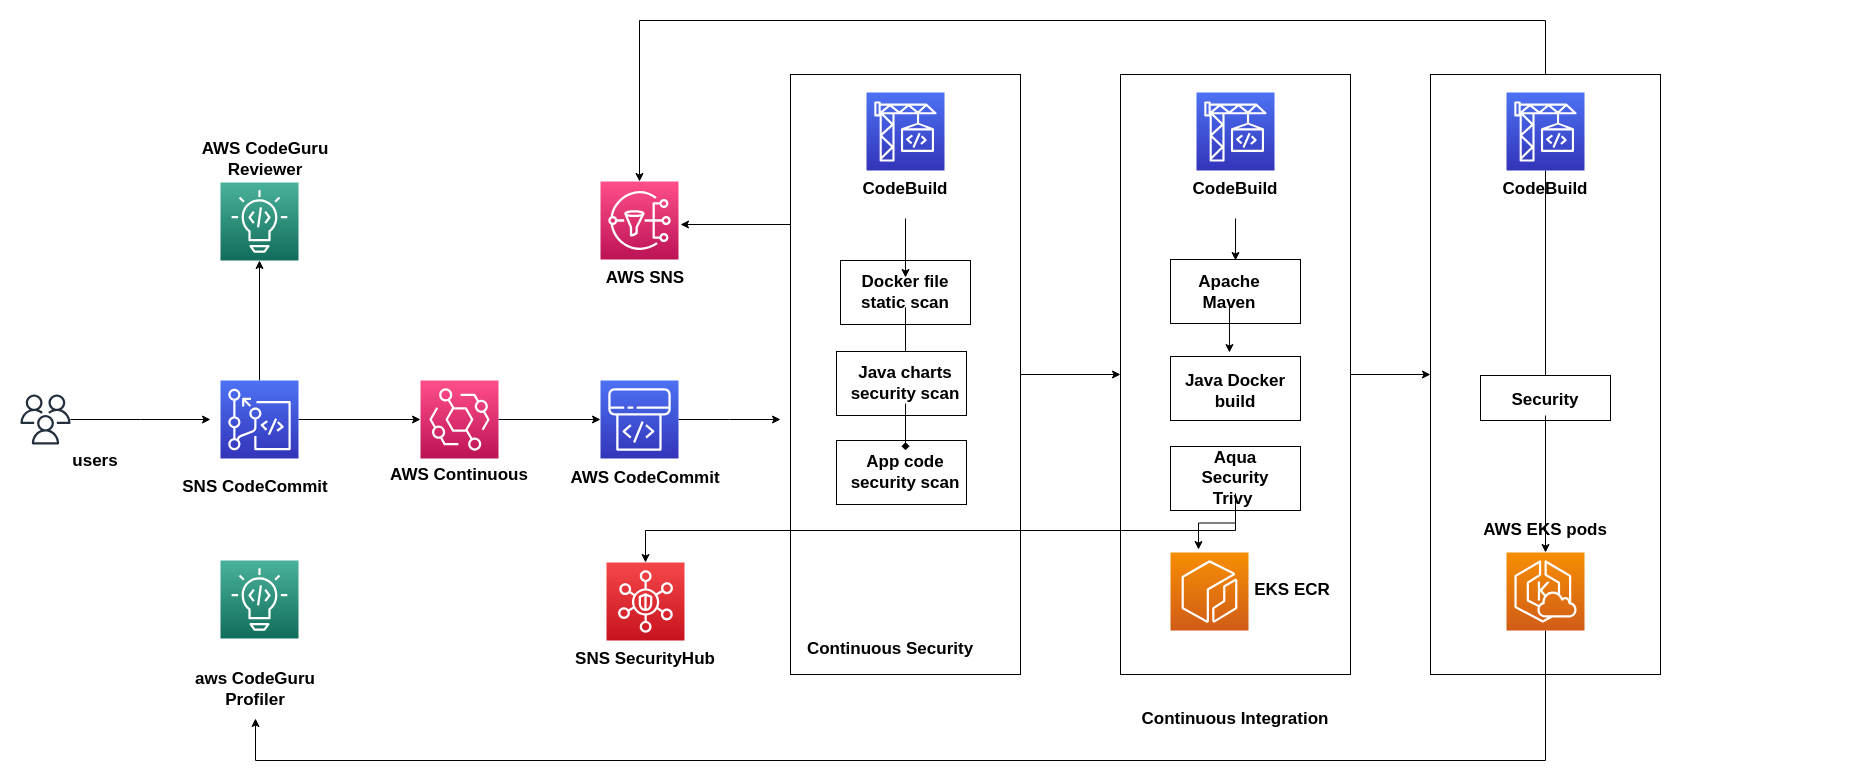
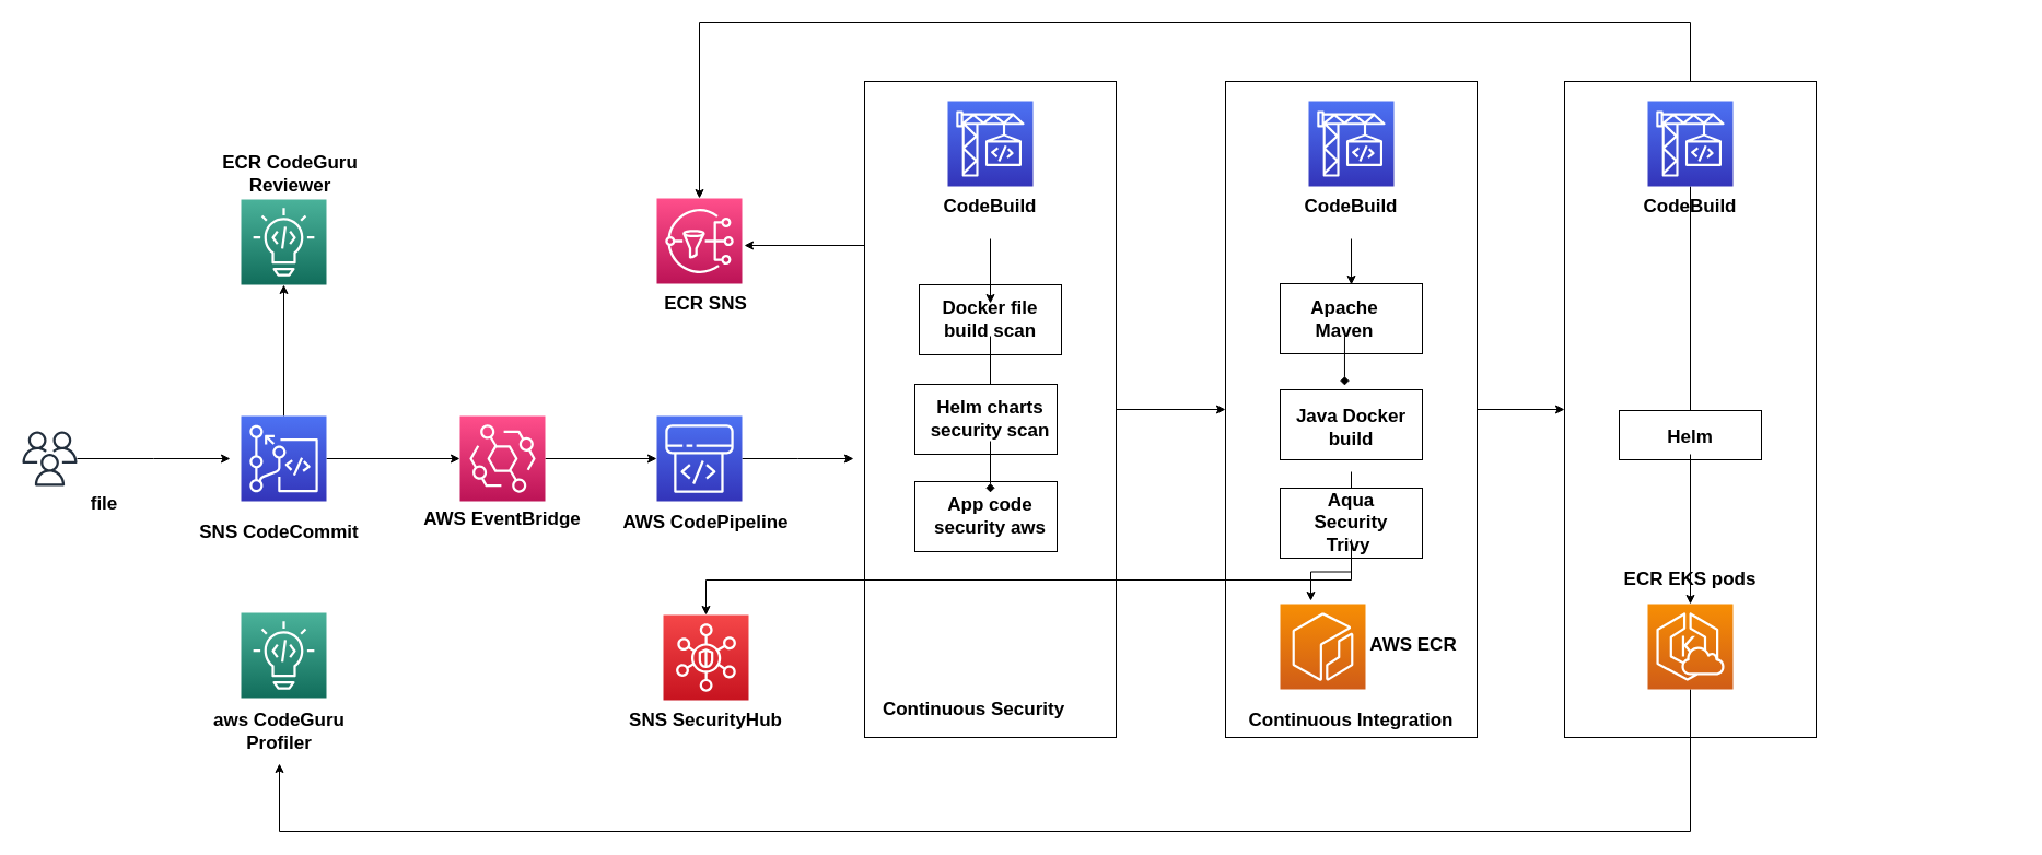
- <mxCell id="58" value="&lt;h4 style=&quot;font-size: 17px;&quot;&gt;&lt;b style=&quot;font-size: 17px;&quot;&gt;AWS CodeGuru Reviewer&lt;/b&gt;&lt;/h4&gt;" style="text;html=1;strokeColor=none;fillColor=none;align=center;verticalAlign=middle;whiteSpace=wrap;rounded=0;fontSize=17;" parent="1" vertex="1"><mxGeometry x="180" y="130" width="170" height="58" as="geometry" /></mxCell>
+ <mxCell id="58" value="&lt;h4 style=&quot;font-size: 17px;&quot;&gt;&lt;b style=&quot;font-size: 17px;&quot;&gt;ECR CodeGuru Reviewer&lt;/b&gt;&lt;/h4&gt;" style="text;html=1;strokeColor=none;fillColor=none;align=center;verticalAlign=middle;whiteSpace=wrap;rounded=0;fontSize=17;" parent="1" vertex="1"><mxGeometry x="180" y="130" width="170" height="58" as="geometry" /></mxCell>
- <mxCell id="64" value="&lt;h4 style=&quot;font-size: 17px;&quot;&gt;AWS SNS&lt;/h4&gt;" style="text;html=1;strokeColor=none;fillColor=none;align=center;verticalAlign=middle;whiteSpace=wrap;rounded=0;fontSize=17;" parent="1" vertex="1"><mxGeometry x="560" y="249" width="170" height="58" as="geometry" /></mxCell>
+ <mxCell id="64" value="&lt;h4 style=&quot;font-size: 17px;&quot;&gt;ECR SNS&lt;/h4&gt;" style="text;html=1;strokeColor=none;fillColor=none;align=center;verticalAlign=middle;whiteSpace=wrap;rounded=0;fontSize=17;" parent="1" vertex="1"><mxGeometry x="560" y="249" width="170" height="58" as="geometry" /></mxCell>
- <mxCell id="28" value="&lt;h4 style=&quot;font-size: 17px;&quot;&gt;&lt;b style=&quot;font-size: 17px;&quot;&gt;Docker file static scan&lt;/b&gt;&lt;/h4&gt;" style="text;html=1;strokeColor=none;fillColor=none;align=center;verticalAlign=middle;whiteSpace=wrap;rounded=0;fontSize=17;" parent="1" vertex="1"><mxGeometry x="852" y="277" width="106" height="30" as="geometry" /></mxCell>
+ <mxCell id="28" value="&lt;h4 style=&quot;font-size: 17px;&quot;&gt;&lt;b style=&quot;font-size: 17px;&quot;&gt;Docker file build scan&lt;/b&gt;&lt;/h4&gt;" style="text;html=1;strokeColor=none;fillColor=none;align=center;verticalAlign=middle;whiteSpace=wrap;rounded=0;fontSize=17;" parent="1" vertex="1"><mxGeometry x="852" y="277" width="106" height="30" as="geometry" /></mxCell>
- <mxCell id="35" style="edgeStyle=orthogonalEdgeStyle;rounded=0;orthogonalLoop=1;jettySize=auto;html=1;entryX=0.443;entryY=0.013;entryDx=0;entryDy=0;entryPerimeter=0;" parent="1" source="36" target="39" edge="1"><mxGeometry relative="1" as="geometry" /></mxCell>
+ <mxCell id="35" style="edgeStyle=orthogonalEdgeStyle;rounded=0;orthogonalLoop=1;jettySize=auto;html=1;entryX=0.443;entryY=0.013;entryDx=0;entryDy=0;entryPerimeter=0;endArrow=diamond;" parent="1" source="36" target="39" edge="1"><mxGeometry relative="1" as="geometry" /></mxCell>
- <mxCell id="32" value="&lt;h4 style=&quot;font-size: 17px;&quot;&gt;&lt;b style=&quot;font-size: 17px;&quot;&gt;Java charts security scan&lt;/b&gt;&lt;/h4&gt;" style="text;html=1;strokeColor=none;fillColor=none;align=center;verticalAlign=middle;whiteSpace=wrap;rounded=0;fontSize=17;" parent="1" vertex="1"><mxGeometry x="836" y="363" width="138" height="40" as="geometry" /></mxCell>
+ <mxCell id="32" value="&lt;h4 style=&quot;font-size: 17px;&quot;&gt;&lt;b style=&quot;font-size: 17px;&quot;&gt;Helm charts security scan&lt;/b&gt;&lt;/h4&gt;" style="text;html=1;strokeColor=none;fillColor=none;align=center;verticalAlign=middle;whiteSpace=wrap;rounded=0;fontSize=17;" parent="1" vertex="1"><mxGeometry x="836" y="363" width="138" height="40" as="geometry" /></mxCell>
- <mxCell id="46" value="&lt;h4 style=&quot;font-size: 17px;&quot;&gt;&lt;b style=&quot;font-size: 17px;&quot;&gt;Security&lt;/b&gt;&lt;/h4&gt;" style="text;html=1;strokeColor=none;fillColor=none;align=center;verticalAlign=middle;whiteSpace=wrap;rounded=0;fontSize=17;" parent="1" vertex="1"><mxGeometry x="1492" y="385" width="106" height="30" as="geometry" /></mxCell>
+ <mxCell id="46" value="&lt;h4 style=&quot;font-size: 17px;&quot;&gt;&lt;b style=&quot;font-size: 17px;&quot;&gt;Helm&lt;/b&gt;&lt;/h4&gt;" style="text;html=1;strokeColor=none;fillColor=none;align=center;verticalAlign=middle;whiteSpace=wrap;rounded=0;fontSize=17;" parent="1" vertex="1"><mxGeometry x="1492" y="385" width="106" height="30" as="geometry" /></mxCell>
+ <mxCell id="38" style="edgeStyle=orthogonalEdgeStyle;rounded=0;orthogonalLoop=1;jettySize=auto;html=1;exitX=0.5;exitY=1;exitDx=0;exitDy=0;" parent="1" source="39" target="43" edge="1"><mxGeometry relative="1" as="geometry" /></mxCell>
- <mxCell id="57" value="&lt;h4 style=&quot;font-size: 17px;&quot;&gt;&lt;b style=&quot;font-size: 17px;&quot;&gt;users&lt;/b&gt;&lt;/h4&gt;" style="text;html=1;strokeColor=none;fillColor=none;align=center;verticalAlign=middle;whiteSpace=wrap;rounded=0;fontSize=17;" parent="1" vertex="1"><mxGeometry y="440" width="90" height="42" as="geometry" x="50" /></mxCell>
+ <mxCell id="57" value="&lt;h4 style=&quot;font-size: 17px;&quot;&gt;&lt;b style=&quot;font-size: 17px;&quot;&gt;file&lt;/b&gt;&lt;/h4&gt;" style="text;html=1;strokeColor=none;fillColor=none;align=center;verticalAlign=middle;whiteSpace=wrap;rounded=0;fontSize=17;" parent="1" vertex="1"><mxGeometry y="440" width="90" height="42" as="geometry" x="50" /></mxCell>
- <mxCell id="33" value="&lt;h4 style=&quot;font-size: 17px;&quot;&gt;&lt;b style=&quot;font-size: 17px;&quot;&gt;App code security scan&lt;/b&gt;&lt;/h4&gt;" style="text;html=1;strokeColor=none;fillColor=none;align=center;verticalAlign=middle;whiteSpace=wrap;rounded=0;fontSize=17;" parent="1" vertex="1"><mxGeometry x="836" y="450" width="138" height="43" as="geometry" /></mxCell>
+ <mxCell id="33" value="&lt;h4 style=&quot;font-size: 17px;&quot;&gt;&lt;b style=&quot;font-size: 17px;&quot;&gt;App code security aws&lt;/b&gt;&lt;/h4&gt;" style="text;html=1;strokeColor=none;fillColor=none;align=center;verticalAlign=middle;whiteSpace=wrap;rounded=0;fontSize=17;" parent="1" vertex="1"><mxGeometry x="836" y="450" width="138" height="43" as="geometry" /></mxCell>
- <mxCell id="61" value="&lt;h4 style=&quot;font-size: 17px;&quot;&gt;&lt;b style=&quot;font-size: 17px;&quot;&gt;AWS Continuous&lt;/b&gt;&lt;/h4&gt;" style="text;html=1;strokeColor=none;fillColor=none;align=center;verticalAlign=middle;whiteSpace=wrap;rounded=0;fontSize=17;" parent="1" vertex="1"><mxGeometry x="374" y="446" width="170" height="58" as="geometry" /></mxCell>
+ <mxCell id="61" value="&lt;h4 style=&quot;font-size: 17px;&quot;&gt;&lt;b style=&quot;font-size: 17px;&quot;&gt;AWS EventBridge&lt;/b&gt;&lt;/h4&gt;" style="text;html=1;strokeColor=none;fillColor=none;align=center;verticalAlign=middle;whiteSpace=wrap;rounded=0;fontSize=17;" parent="1" vertex="1"><mxGeometry x="374" y="446" width="170" height="58" as="geometry" /></mxCell>
- <mxCell id="62" value="&lt;h4 style=&quot;font-size: 17px;&quot;&gt;&lt;b style=&quot;font-size: 17px;&quot;&gt;AWS CodeCommit&lt;/b&gt;&lt;/h4&gt;" style="text;html=1;strokeColor=none;fillColor=none;align=center;verticalAlign=middle;whiteSpace=wrap;rounded=0;fontSize=17;" parent="1" vertex="1"><mxGeometry x="560" y="449" width="170" height="58" as="geometry" /></mxCell>
+ <mxCell id="62" value="&lt;h4 style=&quot;font-size: 17px;&quot;&gt;&lt;b style=&quot;font-size: 17px;&quot;&gt;AWS CodePipeline&lt;/b&gt;&lt;/h4&gt;" style="text;html=1;strokeColor=none;fillColor=none;align=center;verticalAlign=middle;whiteSpace=wrap;rounded=0;fontSize=17;" parent="1" vertex="1"><mxGeometry x="560" y="449" width="170" height="58" as="geometry" /></mxCell>
- <mxCell id="56" value="&lt;h4 style=&quot;font-size: 17px;&quot;&gt;&lt;b style=&quot;font-size: 17px;&quot;&gt;AWS EKS pods&lt;/b&gt;&lt;/h4&gt;" style="text;html=1;strokeColor=none;fillColor=none;align=center;verticalAlign=middle;whiteSpace=wrap;rounded=0;fontSize=17;" parent="1" vertex="1"><mxGeometry x="1463" y="500" width="164" height="60" as="geometry" /></mxCell>
+ <mxCell id="56" value="&lt;h4 style=&quot;font-size: 17px;&quot;&gt;&lt;b style=&quot;font-size: 17px;&quot;&gt;ECR EKS pods&lt;/b&gt;&lt;/h4&gt;" style="text;html=1;strokeColor=none;fillColor=none;align=center;verticalAlign=middle;whiteSpace=wrap;rounded=0;fontSize=17;" parent="1" vertex="1"><mxGeometry x="1463" y="500" width="164" height="60" as="geometry" /></mxCell>
- <mxCell id="55" value="&lt;h4 style=&quot;font-size: 17px;&quot;&gt;&lt;b style=&quot;font-size: 17px;&quot;&gt;EKS ECR&lt;/b&gt;&lt;/h4&gt;" style="text;html=1;strokeColor=none;fillColor=none;align=center;verticalAlign=middle;whiteSpace=wrap;rounded=0;fontSize=17;" parent="1" vertex="1"><mxGeometry x="1210" y="560" width="164" height="60" as="geometry" /></mxCell>
+ <mxCell id="55" value="&lt;h4 style=&quot;font-size: 17px;&quot;&gt;&lt;b style=&quot;font-size: 17px;&quot;&gt;AWS ECR&lt;/b&gt;&lt;/h4&gt;" style="text;html=1;strokeColor=none;fillColor=none;align=center;verticalAlign=middle;whiteSpace=wrap;rounded=0;fontSize=17;" parent="1" vertex="1"><mxGeometry x="1210" y="560" width="164" height="60" as="geometry" /></mxCell>
- <mxCell id="59" value="&lt;h4 style=&quot;font-size: 17px;&quot;&gt;&lt;b style=&quot;font-size: 17px;&quot;&gt;aws CodeGuru Profiler&lt;/b&gt;&lt;/h4&gt;" style="text;html=1;strokeColor=none;fillColor=none;align=center;verticalAlign=middle;whiteSpace=wrap;rounded=0;fontSize=17;" parent="1" vertex="1"><mxGeometry x="170" y="660" width="170" height="58" as="geometry" /></mxCell>
+ <mxCell id="59" value="&lt;h4 style=&quot;font-size: 17px;&quot;&gt;&lt;b style=&quot;font-size: 17px;&quot;&gt;aws CodeGuru Profiler&lt;/b&gt;&lt;/h4&gt;" style="text;html=1;strokeColor=none;fillColor=none;align=center;verticalAlign=middle;whiteSpace=wrap;rounded=0;fontSize=17;" parent="1" vertex="1"><mxGeometry x="170" y="640" width="170" height="58" as="geometry" /></mxCell>
- <mxCell id="26" value="&lt;h4 style=&quot;font-size: 17px;&quot;&gt;&lt;b style=&quot;font-size: 17px;&quot;&gt;Continuous Integration&lt;/b&gt;&lt;/h4&gt;" style="text;html=1;strokeColor=none;fillColor=none;align=center;verticalAlign=middle;whiteSpace=wrap;rounded=0;fontSize=17;" parent="1" vertex="1"><mxGeometry x="1125" y="690" width="220" height="58" as="geometry" /></mxCell>
+ <mxCell id="26" value="&lt;h4 style=&quot;font-size: 17px;&quot;&gt;&lt;b style=&quot;font-size: 17px;&quot;&gt;Continuous Integration&lt;/b&gt;&lt;/h4&gt;" style="text;html=1;strokeColor=none;fillColor=none;align=center;verticalAlign=middle;whiteSpace=wrap;rounded=0;fontSize=17;" parent="1" vertex="1"><mxGeometry x="1125" y="630" width="220" height="58" as="geometry" /></mxCell>
